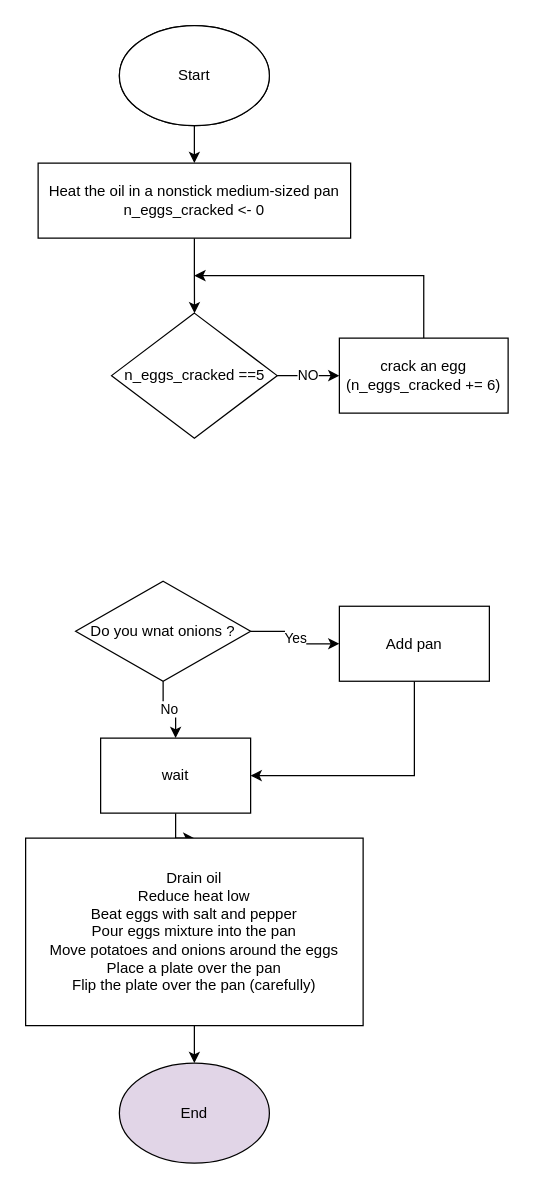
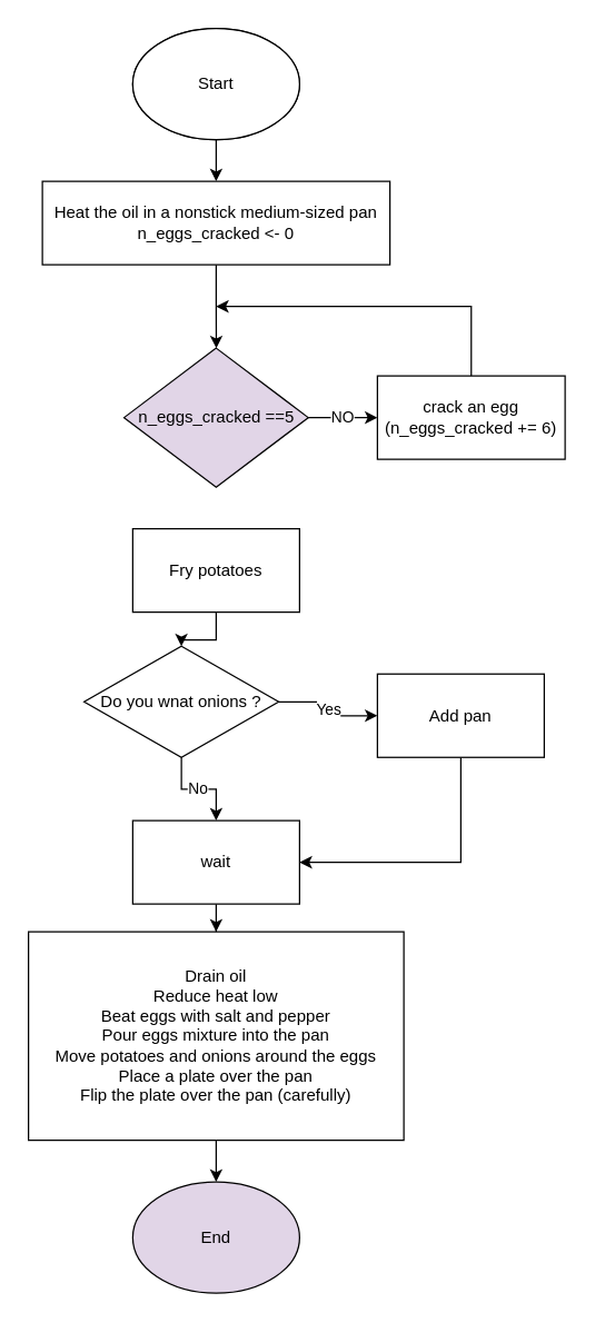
- <mxCell id="9" value="n_eggs_cracked ==5" style="rhombus;whiteSpace=wrap;html=1;rounded=0;" vertex="1" parent="1"><mxGeometry x="88.75" y="250" width="132.5" height="100" as="geometry" /></mxCell>
+ <mxCell id="9" value="n_eggs_cracked ==5" style="rhombus;whiteSpace=wrap;html=1;rounded=0;fillColor=#e1d5e7;" vertex="1" parent="1"><mxGeometry x="88.75" y="250" width="132.5" height="100" as="geometry" /></mxCell>
+ <mxCell id="13" value="Fry potatoes" style="whiteSpace=wrap;html=1;rounded=0;" vertex="1" parent="1"><mxGeometry x="95" y="380" width="120" height="60" as="geometry" /></mxCell>
+ <mxCell id="12" value="" style="edgeStyle=orthogonalEdgeStyle;rounded=0;orthogonalLoop=1;jettySize=auto;html=1;" edge="1" parent="1" source="13" target="16"><mxGeometry relative="1" as="geometry" /></mxCell>
- <mxCell id="20" value="wait" style="whiteSpace=wrap;html=1;rounded=0;" vertex="1" parent="1"><mxGeometry x="80" y="590" width="120" height="60" as="geometry" /></mxCell>
+ <mxCell id="20" value="wait" style="whiteSpace=wrap;html=1;rounded=0;" vertex="1" parent="1"><mxGeometry x="95" y="590" width="120" height="60" as="geometry" /></mxCell>
